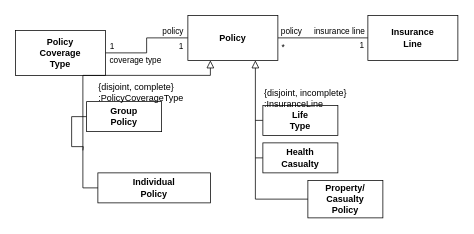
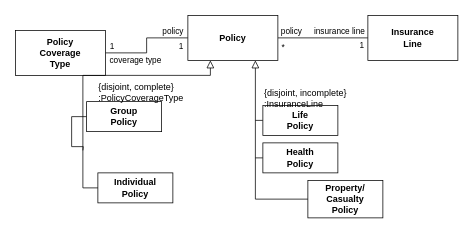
- <mxCell id="16" value="&lt;b&gt;Life&lt;br&gt;Type&lt;br&gt;&lt;/b&gt;" style="whiteSpace=wrap;html=1;fontStyle=0;" vertex="1" parent="1"><mxGeometry x="350" y="140" width="100" height="40" as="geometry" /></mxCell>
+ <mxCell id="16" value="&lt;b&gt;Life&lt;br&gt;Policy&lt;br&gt;&lt;/b&gt;" style="whiteSpace=wrap;html=1;fontStyle=0;" vertex="1" parent="1"><mxGeometry x="350" y="140" width="100" height="40" as="geometry" /></mxCell>
- <mxCell id="23" value="&lt;b&gt;Health&lt;br&gt;Casualty&lt;br&gt;&lt;/b&gt;" style="whiteSpace=wrap;html=1;fontStyle=0;" vertex="1" parent="1"><mxGeometry x="350" y="190" width="100" height="40" as="geometry" /></mxCell>
+ <mxCell id="23" value="&lt;b&gt;Health&lt;br&gt;Policy&lt;br&gt;&lt;/b&gt;" style="whiteSpace=wrap;html=1;fontStyle=0;" vertex="1" parent="1"><mxGeometry x="350" y="190" width="100" height="40" as="geometry" /></mxCell>
- <mxCell id="19" value="&lt;b&gt;Individual&lt;br&gt;Policy&lt;/b&gt;" style="whiteSpace=wrap;html=1;fontStyle=0;" vertex="1" parent="1"><mxGeometry x="130" y="230" width="150" height="40" as="geometry" /></mxCell>
+ <mxCell id="19" value="&lt;b&gt;Individual&lt;br&gt;Policy&lt;/b&gt;" style="whiteSpace=wrap;html=1;fontStyle=0;" vertex="1" parent="1"><mxGeometry x="130" y="230" width="100" height="40" as="geometry" /></mxCell>
